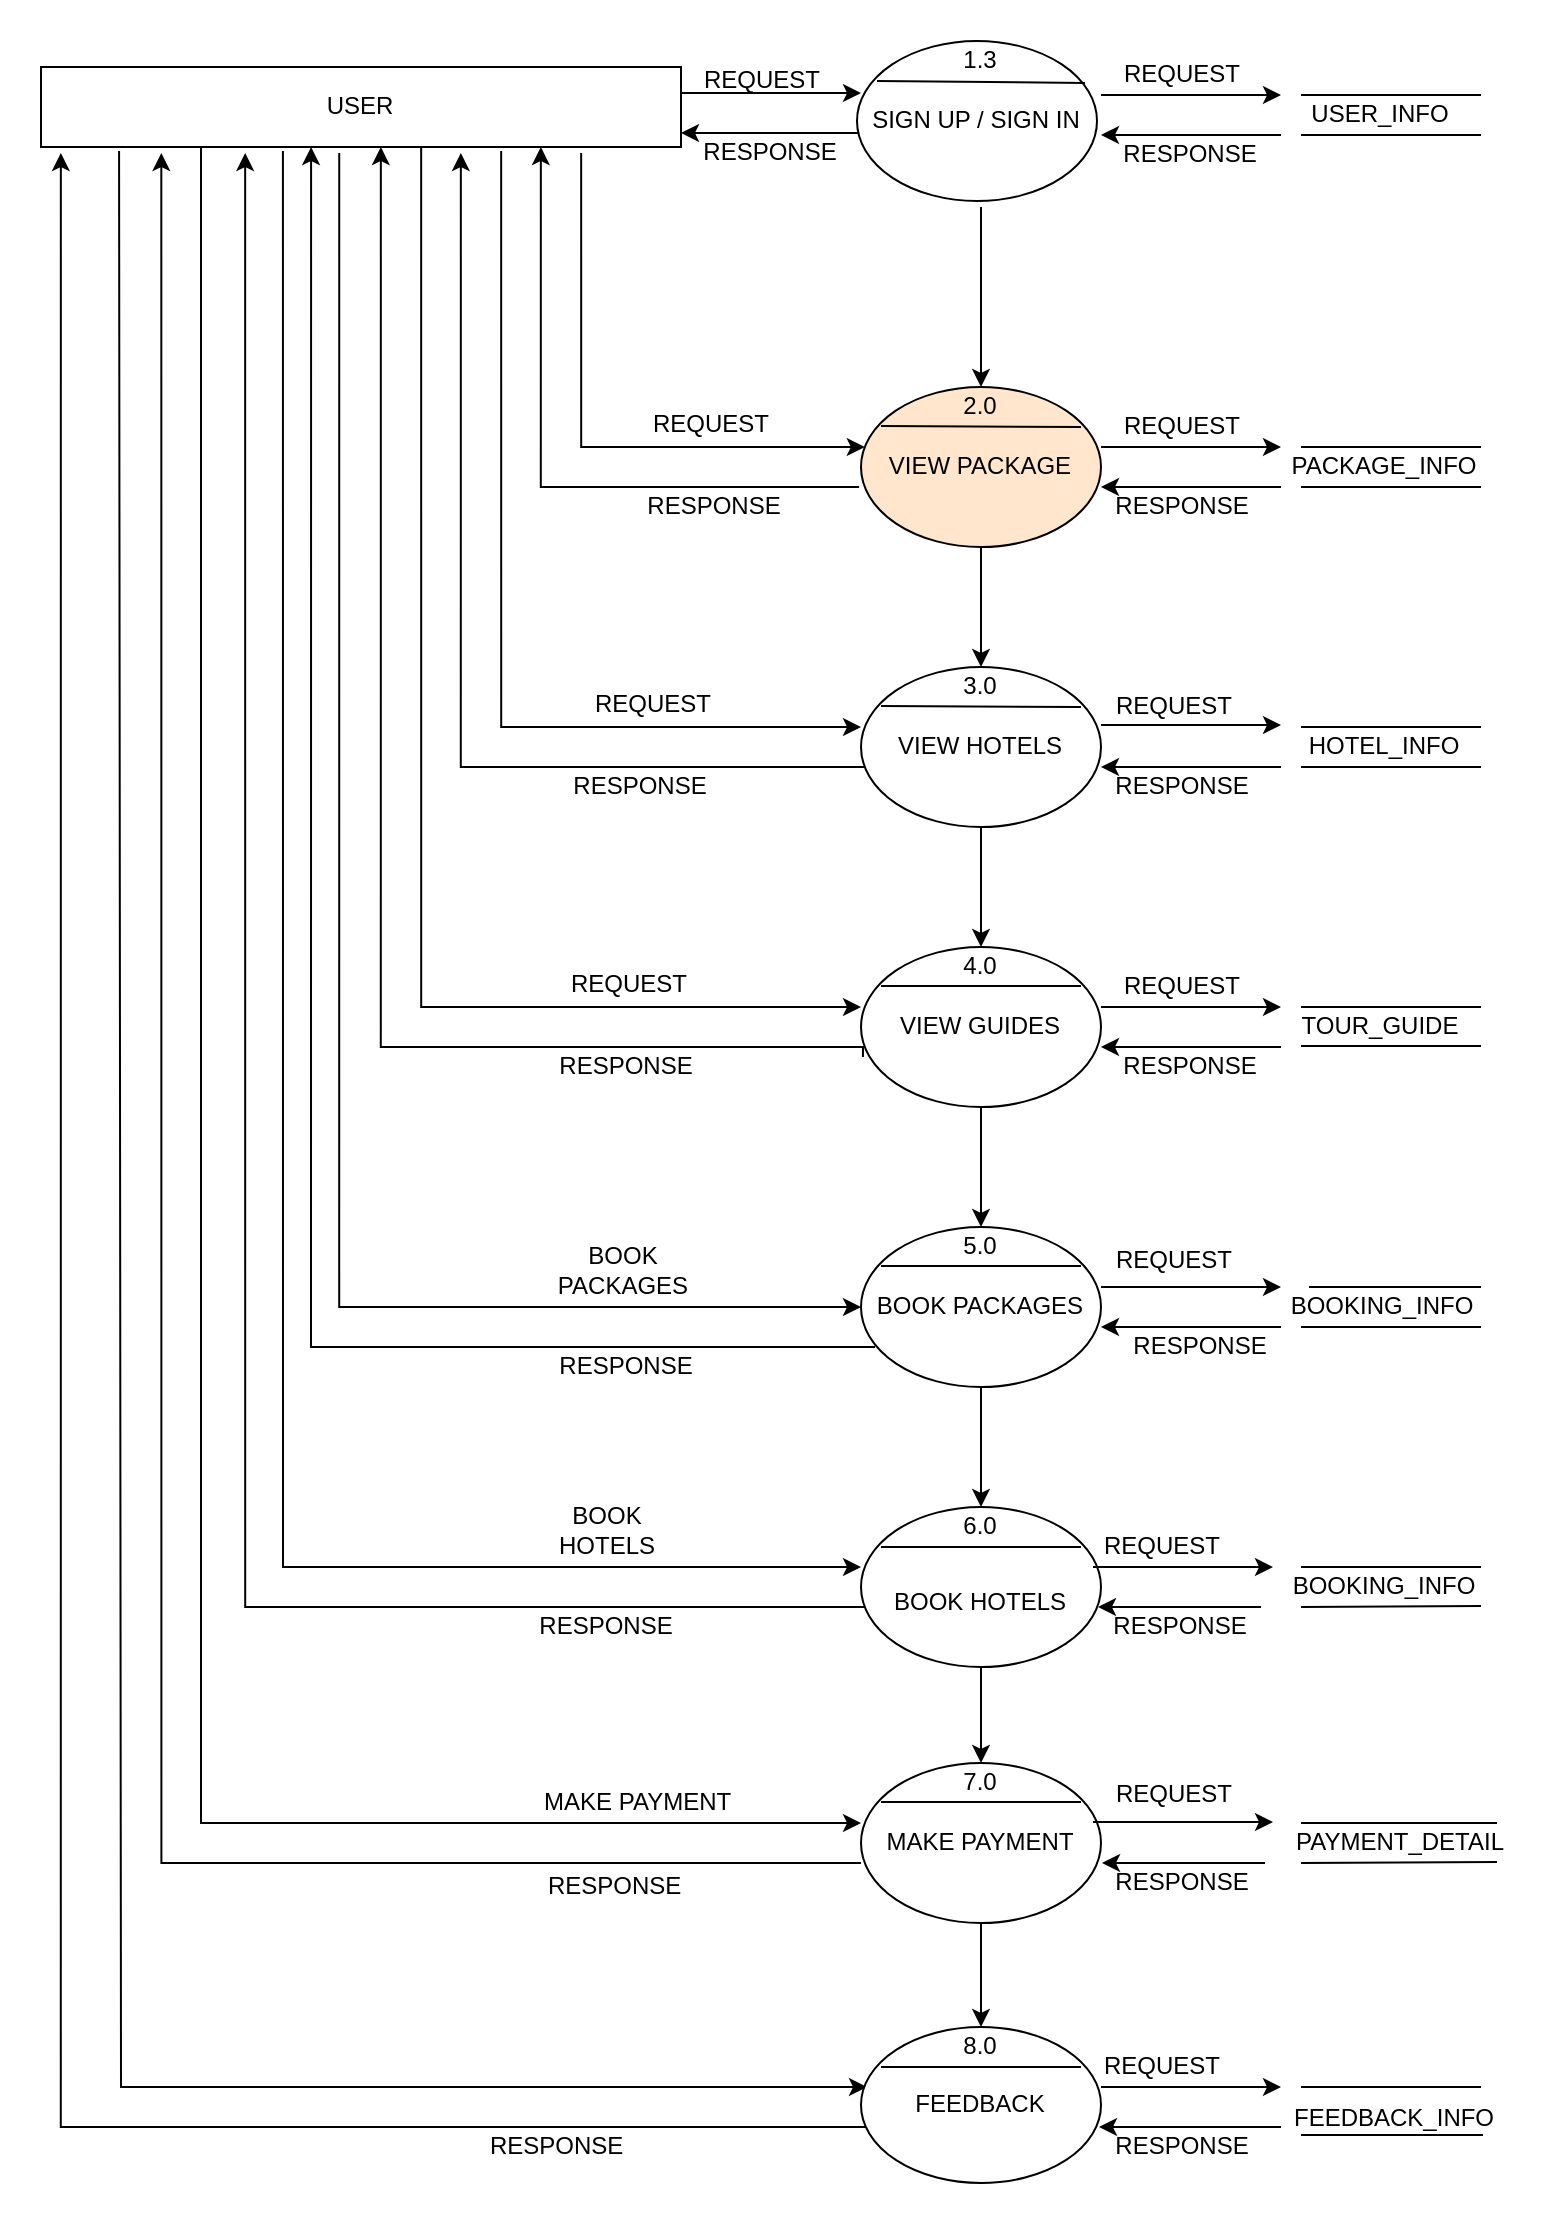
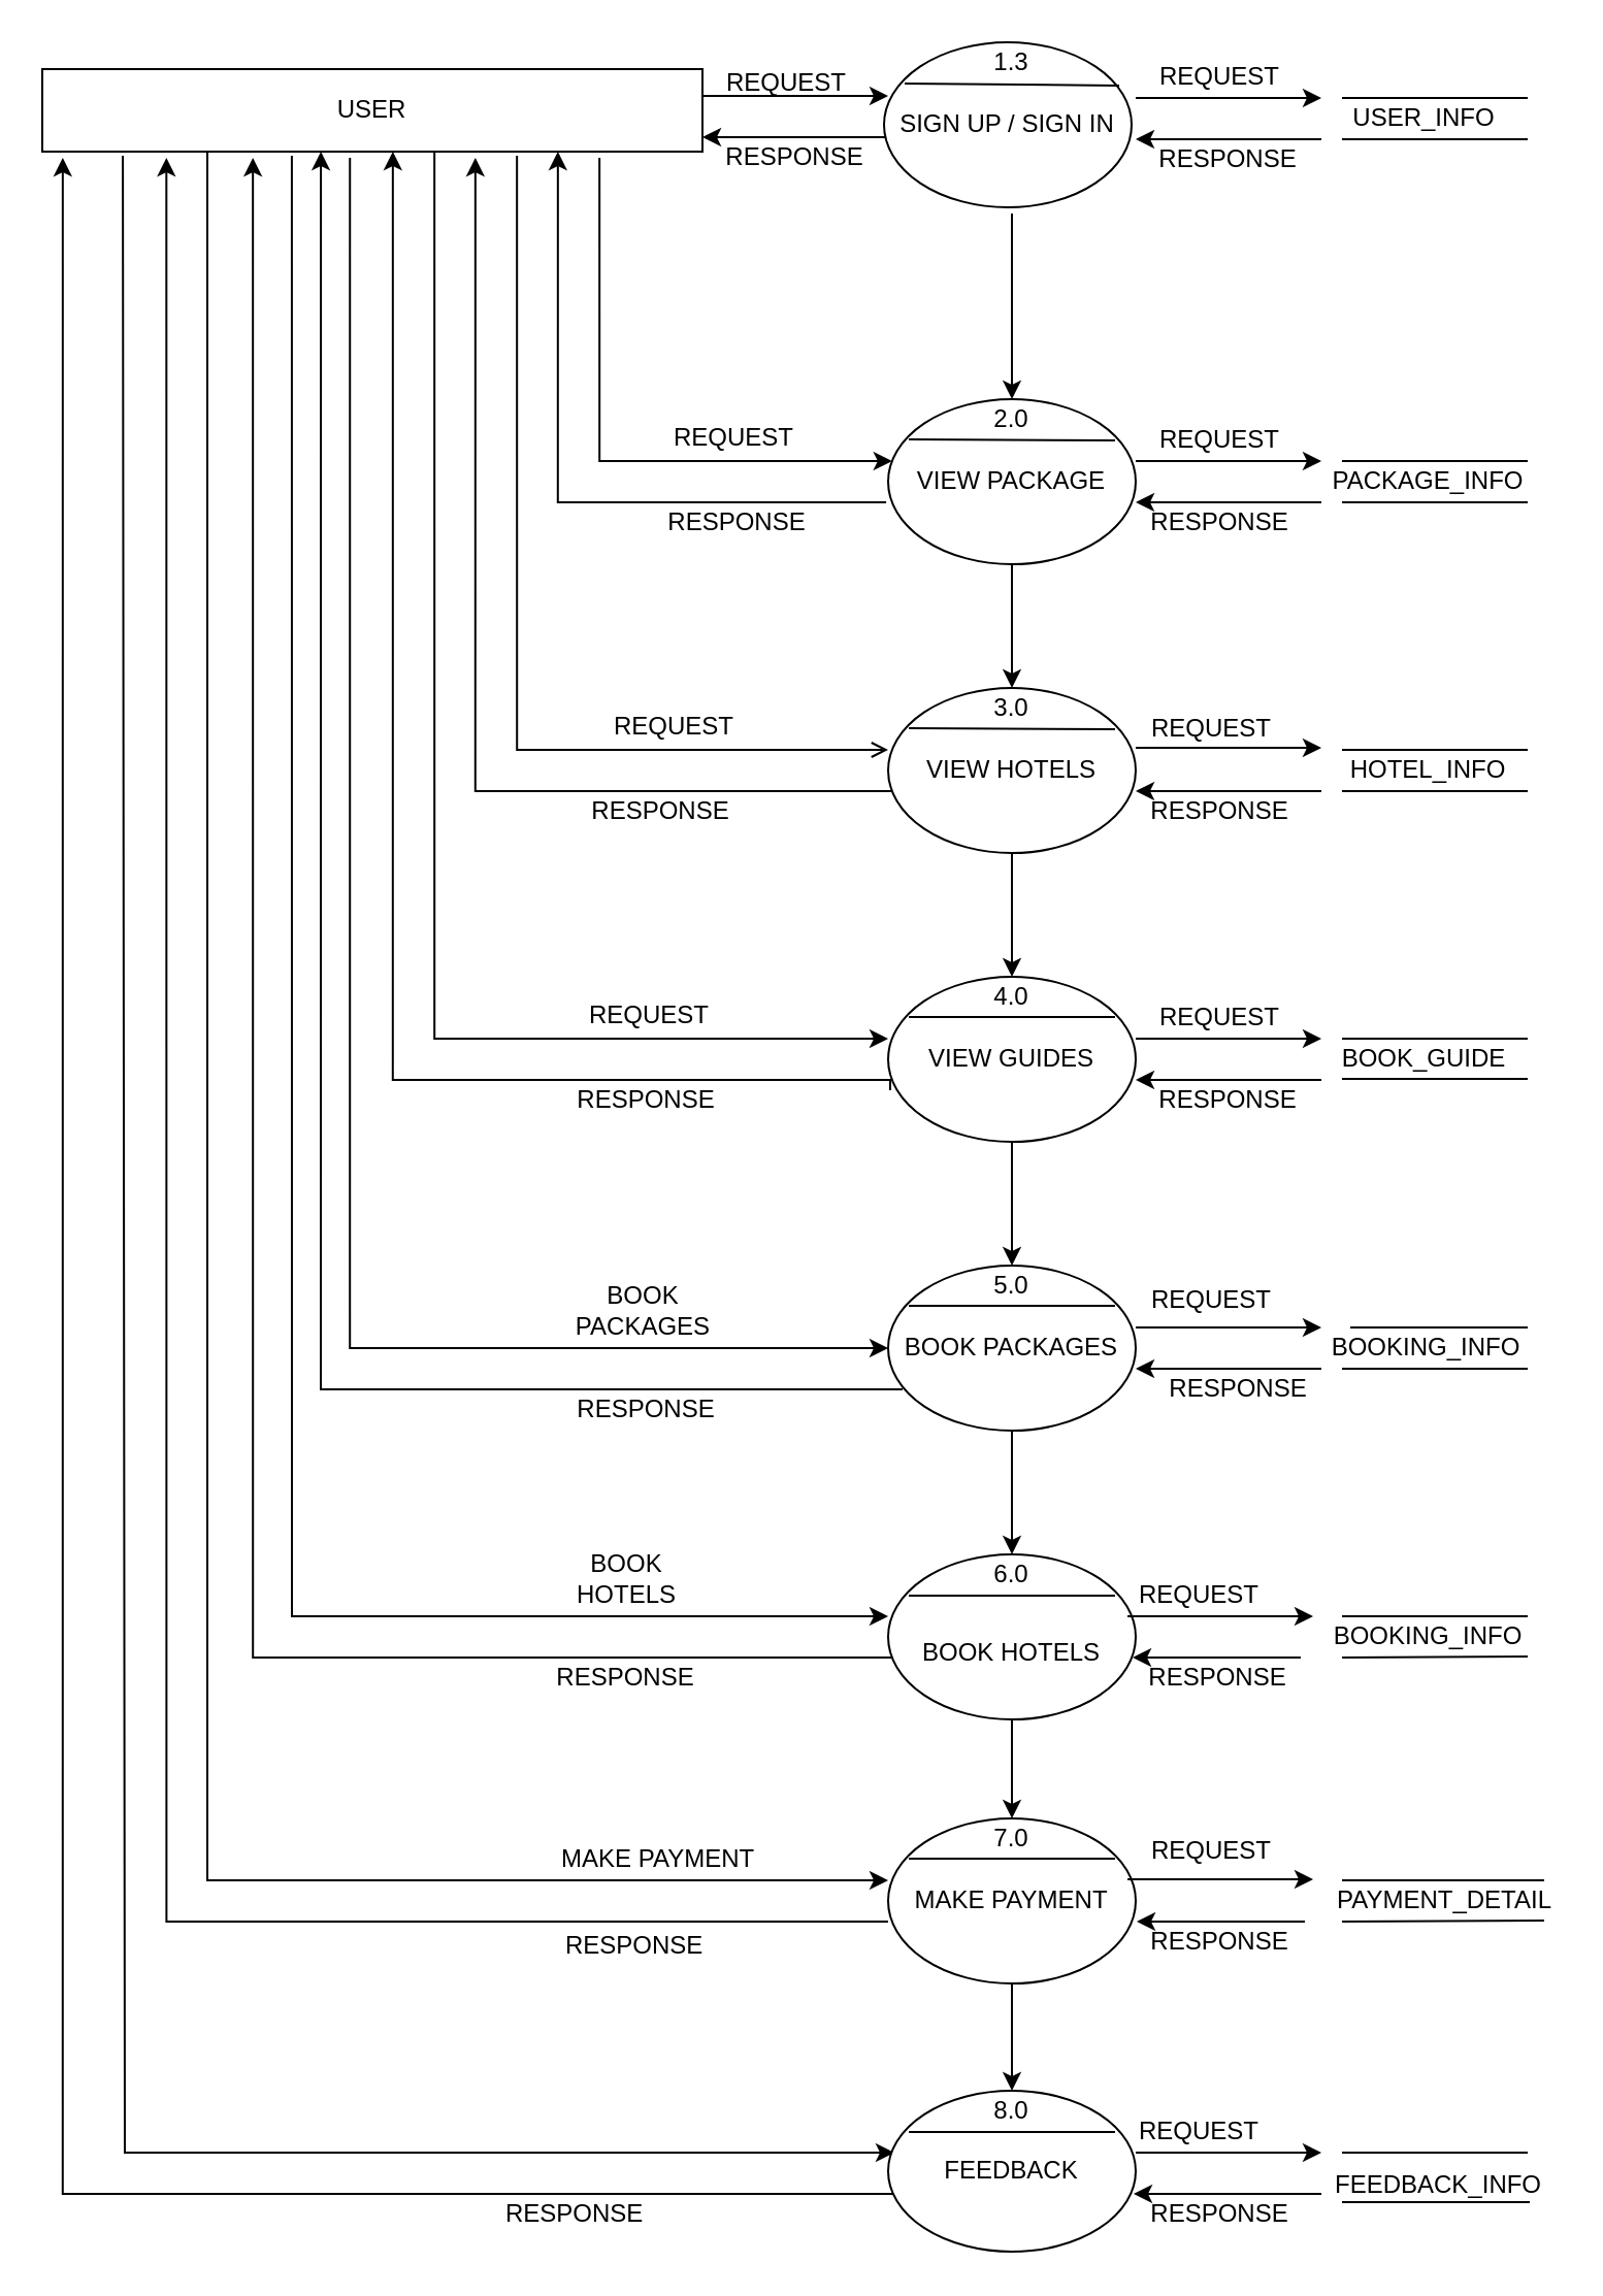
- <mxCell id="24" value="VIEW PACKAGE" style="ellipse;whiteSpace=wrap;html=1;fillColor=#ffe6cc;" parent="1" vertex="1"><mxGeometry x="430" y="193" width="120" height="80" as="geometry" /></mxCell>
+ <mxCell id="24" value="VIEW PACKAGE" style="ellipse;whiteSpace=wrap;html=1;" parent="1" vertex="1"><mxGeometry x="430" y="193" width="120" height="80" as="geometry" /></mxCell>
- <mxCell id="3" style="edgeStyle=orthogonalEdgeStyle;rounded=0;orthogonalLoop=1;jettySize=auto;html=1;entryX=0;entryY=0.375;entryDx=0;entryDy=0;entryPerimeter=0;exitX=0.719;exitY=1.05;exitDx=0;exitDy=0;exitPerimeter=0;" parent="1" source="8" target="26" edge="1"><mxGeometry relative="1" as="geometry"><mxPoint x="420" y="363" as="targetPoint" /><Array as="points"><mxPoint x="250" y="363" /></Array><mxPoint x="250" y="83" as="sourcePoint" /></mxGeometry></mxCell>
+ <mxCell id="3" style="edgeStyle=orthogonalEdgeStyle;rounded=0;orthogonalLoop=1;jettySize=auto;html=1;entryX=0;entryY=0.375;entryDx=0;entryDy=0;entryPerimeter=0;exitX=0.719;exitY=1.05;exitDx=0;exitDy=0;exitPerimeter=0;endArrow=open;" parent="1" source="8" target="26" edge="1"><mxGeometry relative="1" as="geometry"><mxPoint x="420" y="363" as="targetPoint" /><Array as="points"><mxPoint x="250" y="363" /></Array><mxPoint x="250" y="83" as="sourcePoint" /></mxGeometry></mxCell>
- <mxCell id="45" value="TOUR_GUIDE" style="text;html=1;strokeColor=none;fillColor=none;align=center;verticalAlign=middle;whiteSpace=wrap;rounded=0;" parent="1" vertex="1"><mxGeometry x="670" y="503" width="40" height="20" as="geometry" /></mxCell>
+ <mxCell id="45" value="BOOK_GUIDE" style="text;html=1;strokeColor=none;fillColor=none;align=center;verticalAlign=middle;whiteSpace=wrap;rounded=0;" parent="1" vertex="1"><mxGeometry x="670" y="503" width="40" height="20" as="geometry" /></mxCell>
